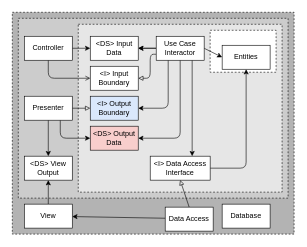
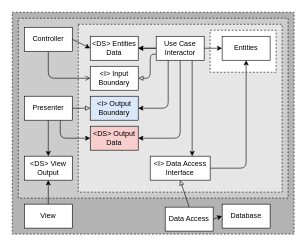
- <mxCell id="23" value="Controller" style="rounded=0;whiteSpace=wrap;html=1;" vertex="1" parent="1"><mxGeometry x="40" y="60" width="80" height="40" as="geometry" /></mxCell>
+ <mxCell id="23" value="Controller" style="rounded=0;whiteSpace=wrap;html=1;" vertex="1" parent="1"><mxGeometry x="40" y="45" width="80" height="40" as="geometry" /></mxCell>
- <mxCell id="17" value="&amp;lt;DS&amp;gt; Input&lt;br&gt;Data" style="rounded=0;whiteSpace=wrap;html=1;" vertex="1" parent="1"><mxGeometry x="150" y="60" width="80" height="40" as="geometry" /></mxCell>
+ <mxCell id="17" value="&amp;lt;DS&amp;gt; Entities&lt;br&gt;Data" style="rounded=0;whiteSpace=wrap;html=1;" vertex="1" parent="1"><mxGeometry x="150" y="60" width="80" height="40" as="geometry" /></mxCell>
- <mxCell id="6" value="Entities" style="rounded=0;whiteSpace=wrap;html=1;" vertex="1" parent="1"><mxGeometry x="370" y="75" width="80" height="40" as="geometry" /></mxCell>
+ <mxCell id="6" value="Entities" style="rounded=0;whiteSpace=wrap;html=1;" vertex="1" parent="1"><mxGeometry x="370" y="60" width="80" height="40" as="geometry" /></mxCell>
- <mxCell id="32" style="edgeStyle=none;html=1;exitX=1;exitY=0.5;exitDx=0;exitDy=0;" edge="1" parent="1" source="33" target="30"><mxGeometry relative="1" as="geometry" /></mxCell>
+ <mxCell id="32" style="edgeStyle=none;html=1;exitX=1;exitY=0.5;exitDx=0;exitDy=0;entryX=0;entryY=0.5;entryDx=0;entryDy=0;" edge="1" parent="1" source="33" target="34"><mxGeometry relative="1" as="geometry" /></mxCell>
